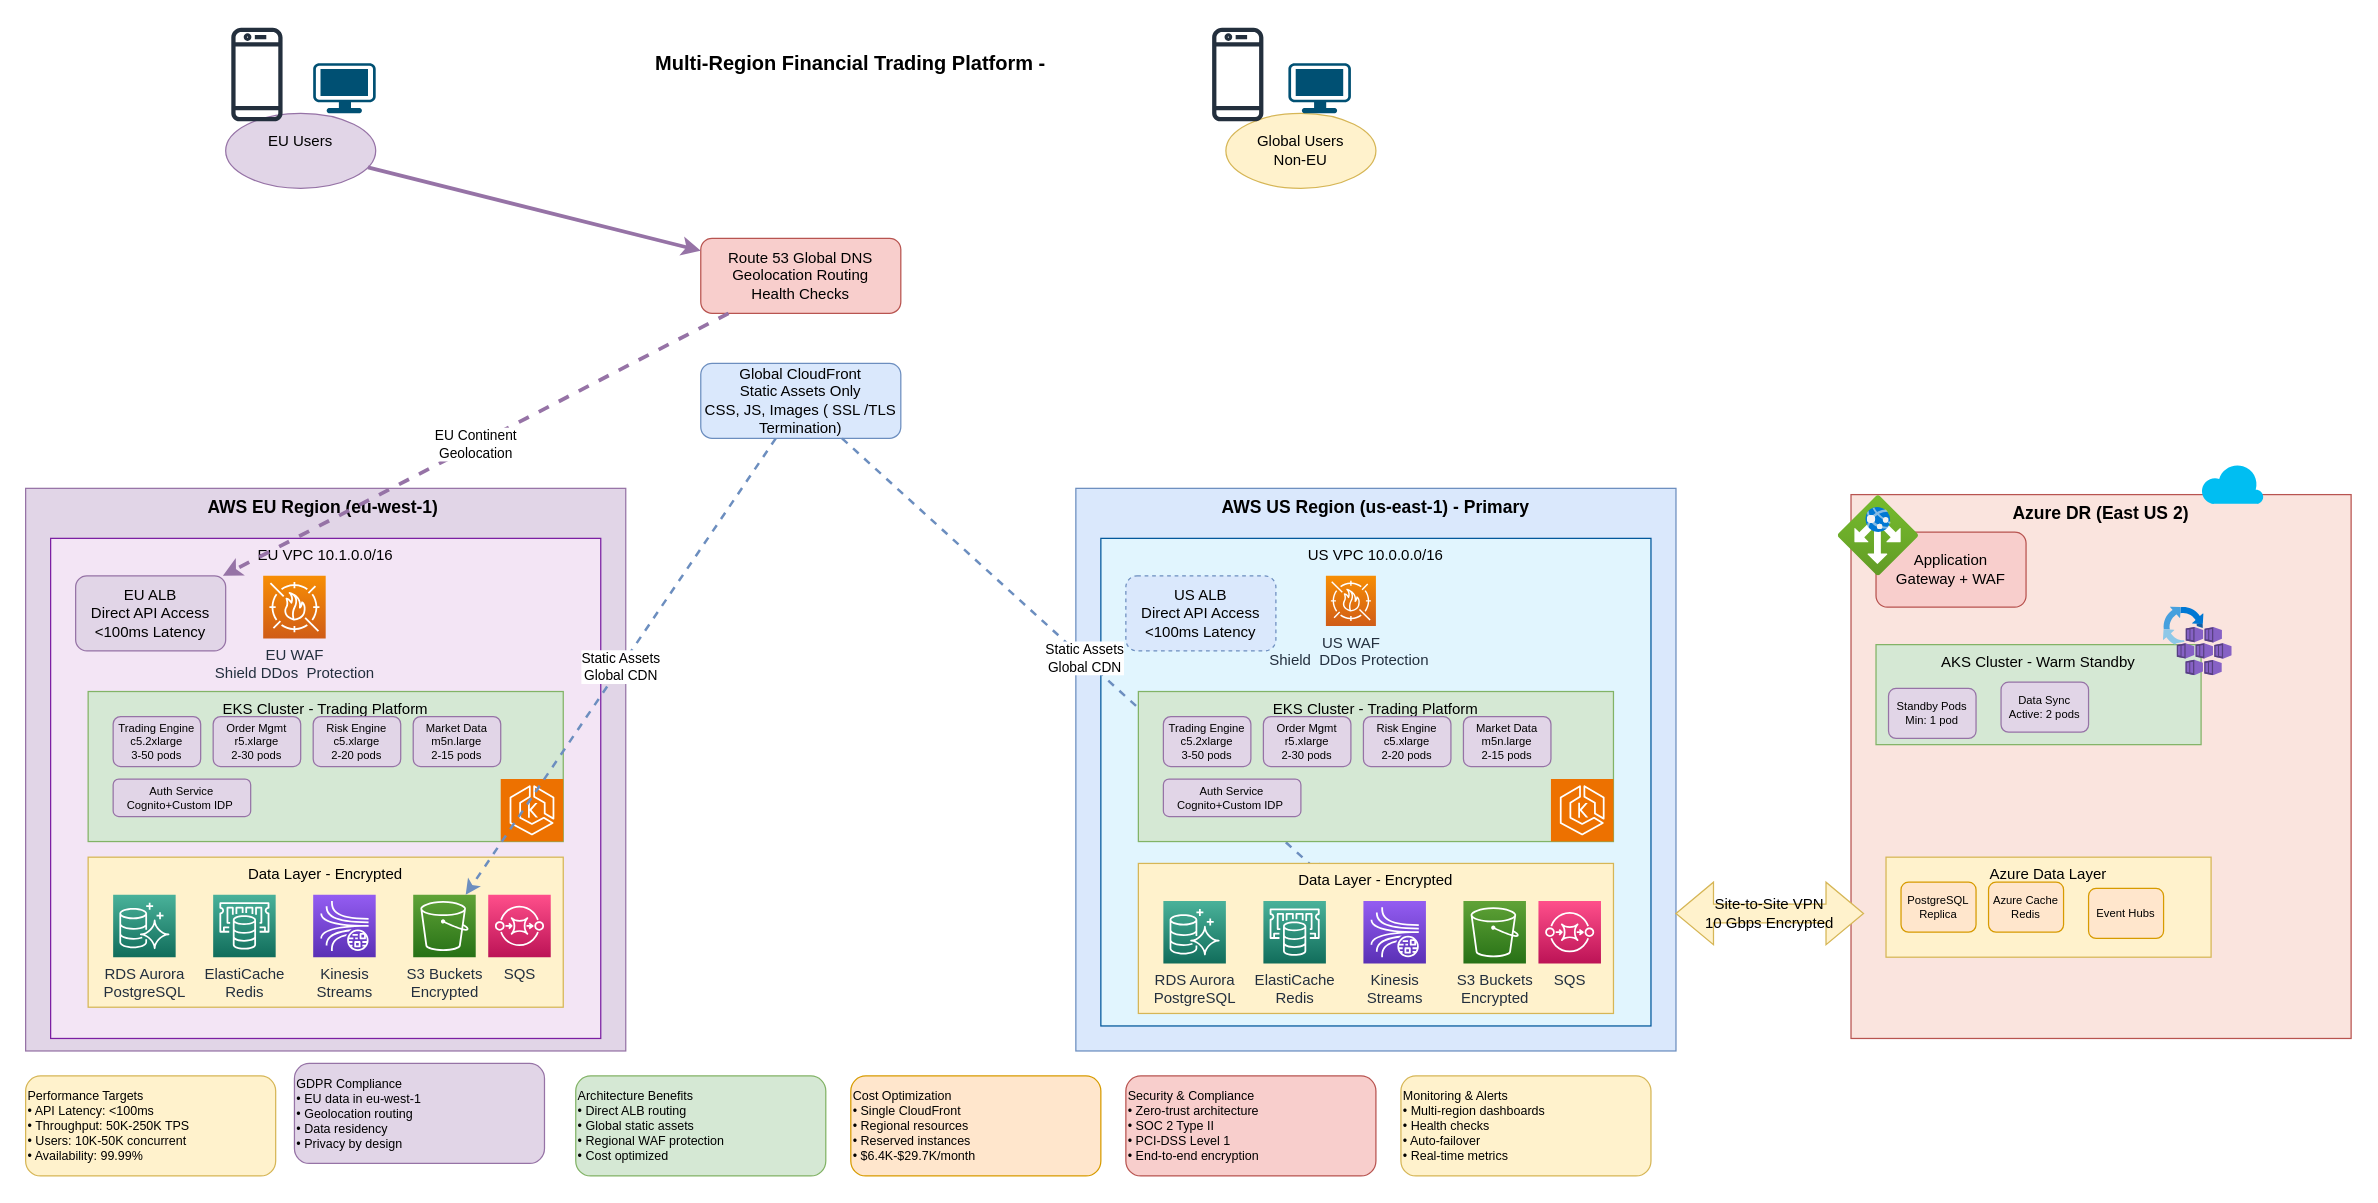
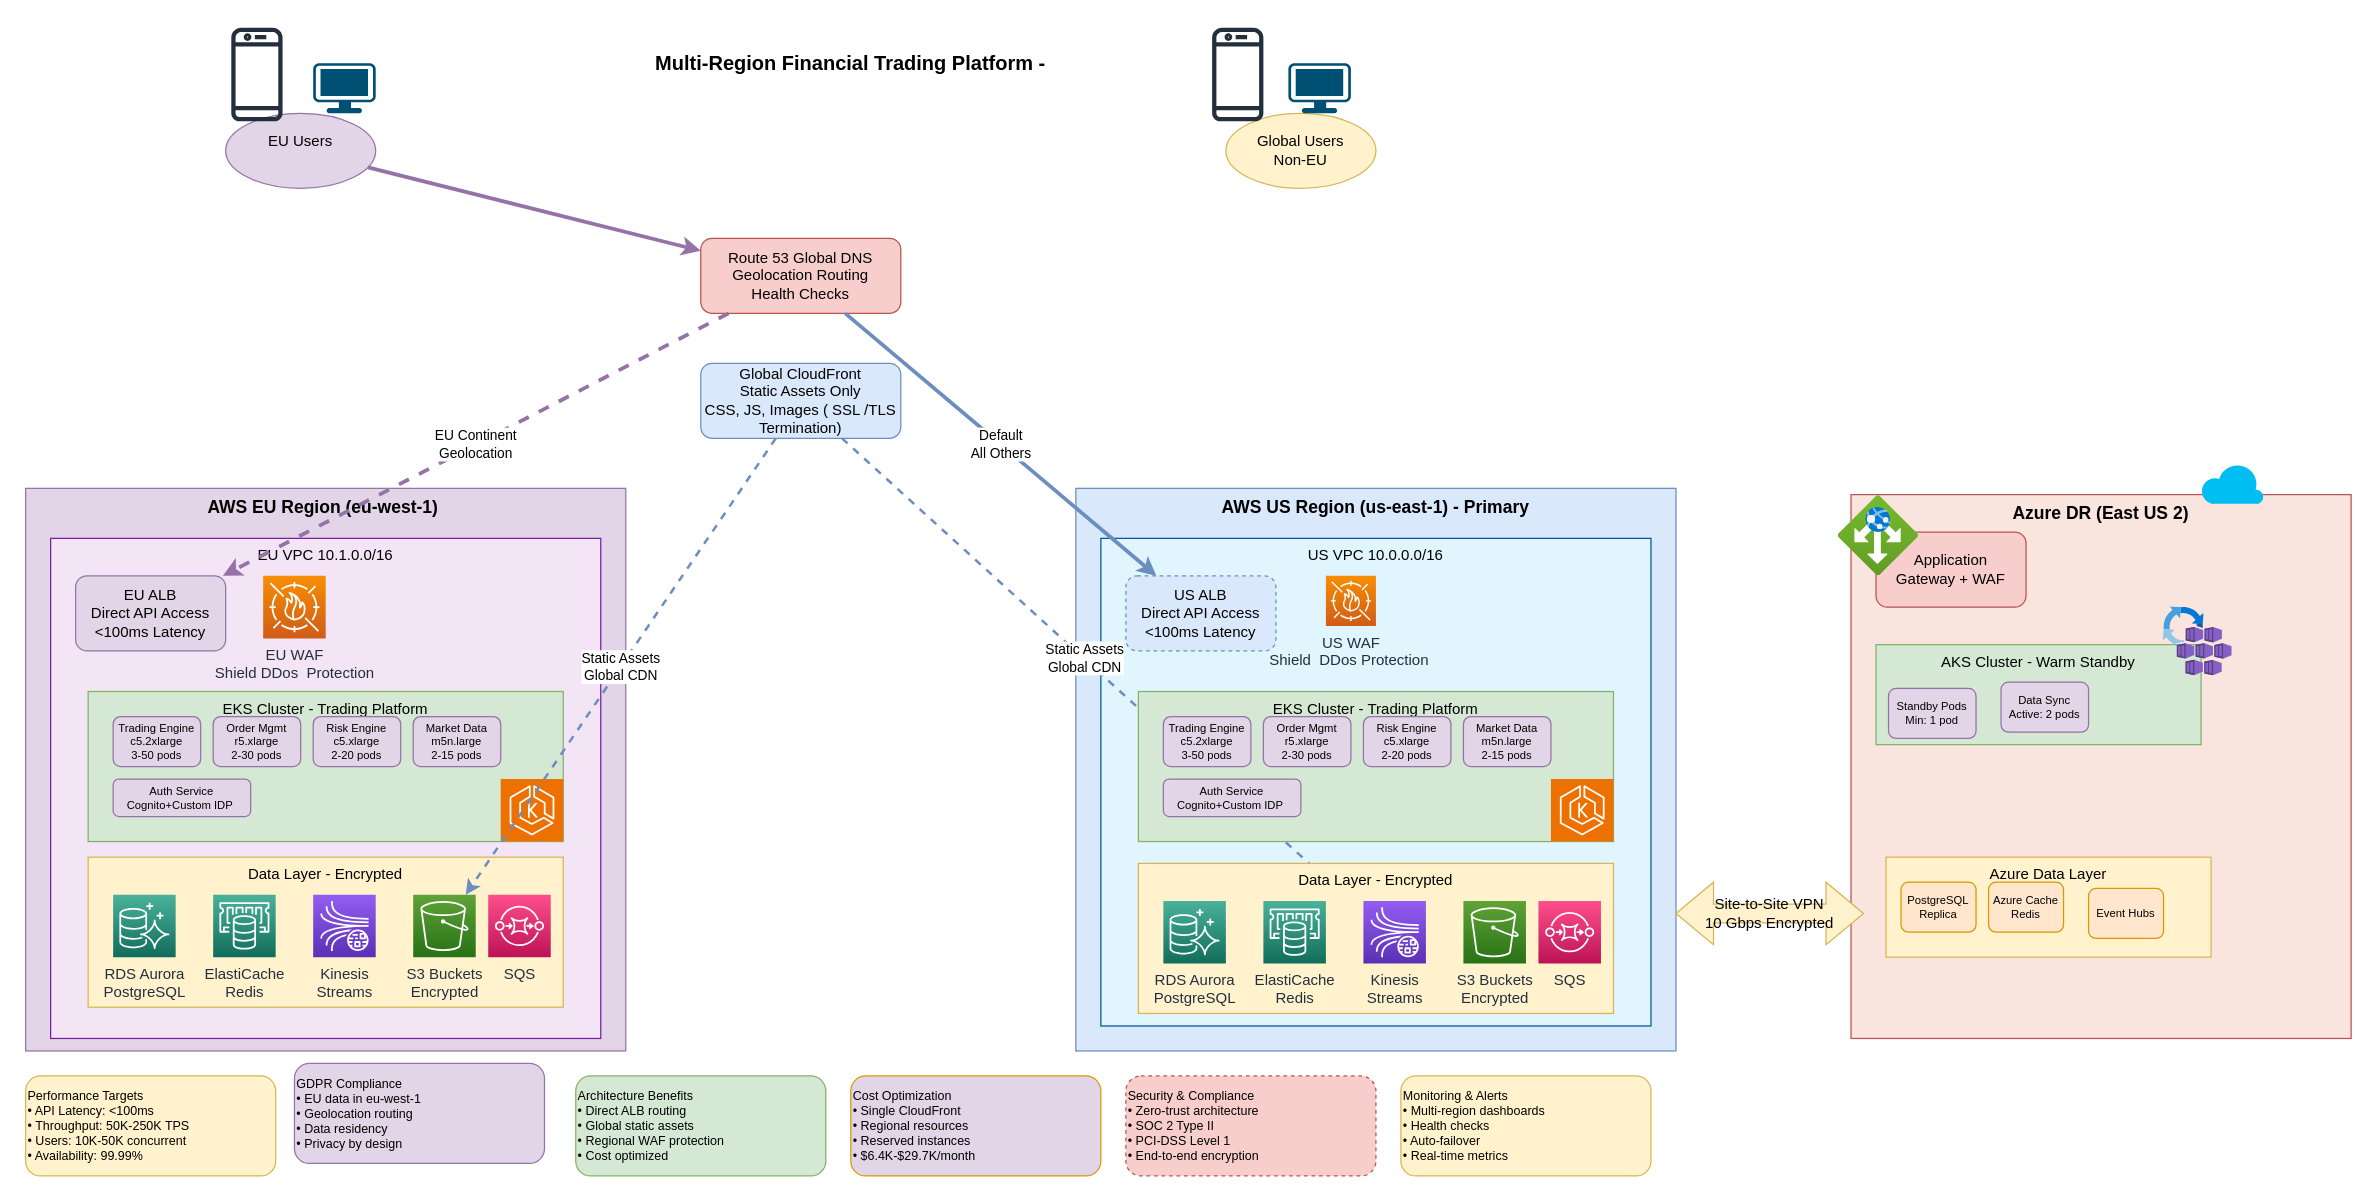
+ <mxCell id="17" value="Default&#10;All Others" style="endArrow=classic;html=1;rounded=0;strokeColor=#6c8ebf;strokeWidth=3;labelBackgroundColor=#ffffff;" parent="1" source="5" target="13" edge="1"><mxGeometry width="50" height="50" relative="1" as="geometry"><mxPoint x="720" y="250" as="sourcePoint" /><mxPoint x="960" y="460" as="targetPoint" /></mxGeometry></mxCell>
- <mxCell id="22" value="Cost Optimization&#10;• Single CloudFront&#10;• Regional resources&#10;• Reserved instances&#10;• $6.4K-$29.7K/month" style="rounded=1;whiteSpace=wrap;html=1;fillColor=#ffe6cc;strokeColor=#d79b00;fontSize=10;align=left;" parent="1" vertex="1"><mxGeometry x="680" y="860" width="200" height="80" as="geometry" /></mxCell>
+ <mxCell id="22" value="Cost Optimization&#10;• Single CloudFront&#10;• Regional resources&#10;• Reserved instances&#10;• $6.4K-$29.7K/month" style="rounded=1;whiteSpace=wrap;html=1;fillColor=#e1d5e7;strokeColor=#d79b00;fontSize=10;align=left;" parent="1" vertex="1"><mxGeometry x="680" y="860" width="200" height="80" as="geometry" /></mxCell>
- <mxCell id="23" value="Security &amp; Compliance&#10;• Zero-trust architecture&#10;• SOC 2 Type II&#10;• PCI-DSS Level 1&#10;• End-to-end encryption" style="rounded=1;whiteSpace=wrap;html=1;fillColor=#f8cecc;strokeColor=#b85450;fontSize=10;align=left;" parent="1" vertex="1"><mxGeometry x="900" y="860" width="200" height="80" as="geometry" /></mxCell>
+ <mxCell id="23" value="Security &amp; Compliance&#10;• Zero-trust architecture&#10;• SOC 2 Type II&#10;• PCI-DSS Level 1&#10;• End-to-end encryption" style="rounded=1;whiteSpace=wrap;html=1;fillColor=#f8cecc;strokeColor=#b85450;fontSize=10;align=left;dashed=1;" parent="1" vertex="1"><mxGeometry x="900" y="860" width="200" height="80" as="geometry" /></mxCell>
